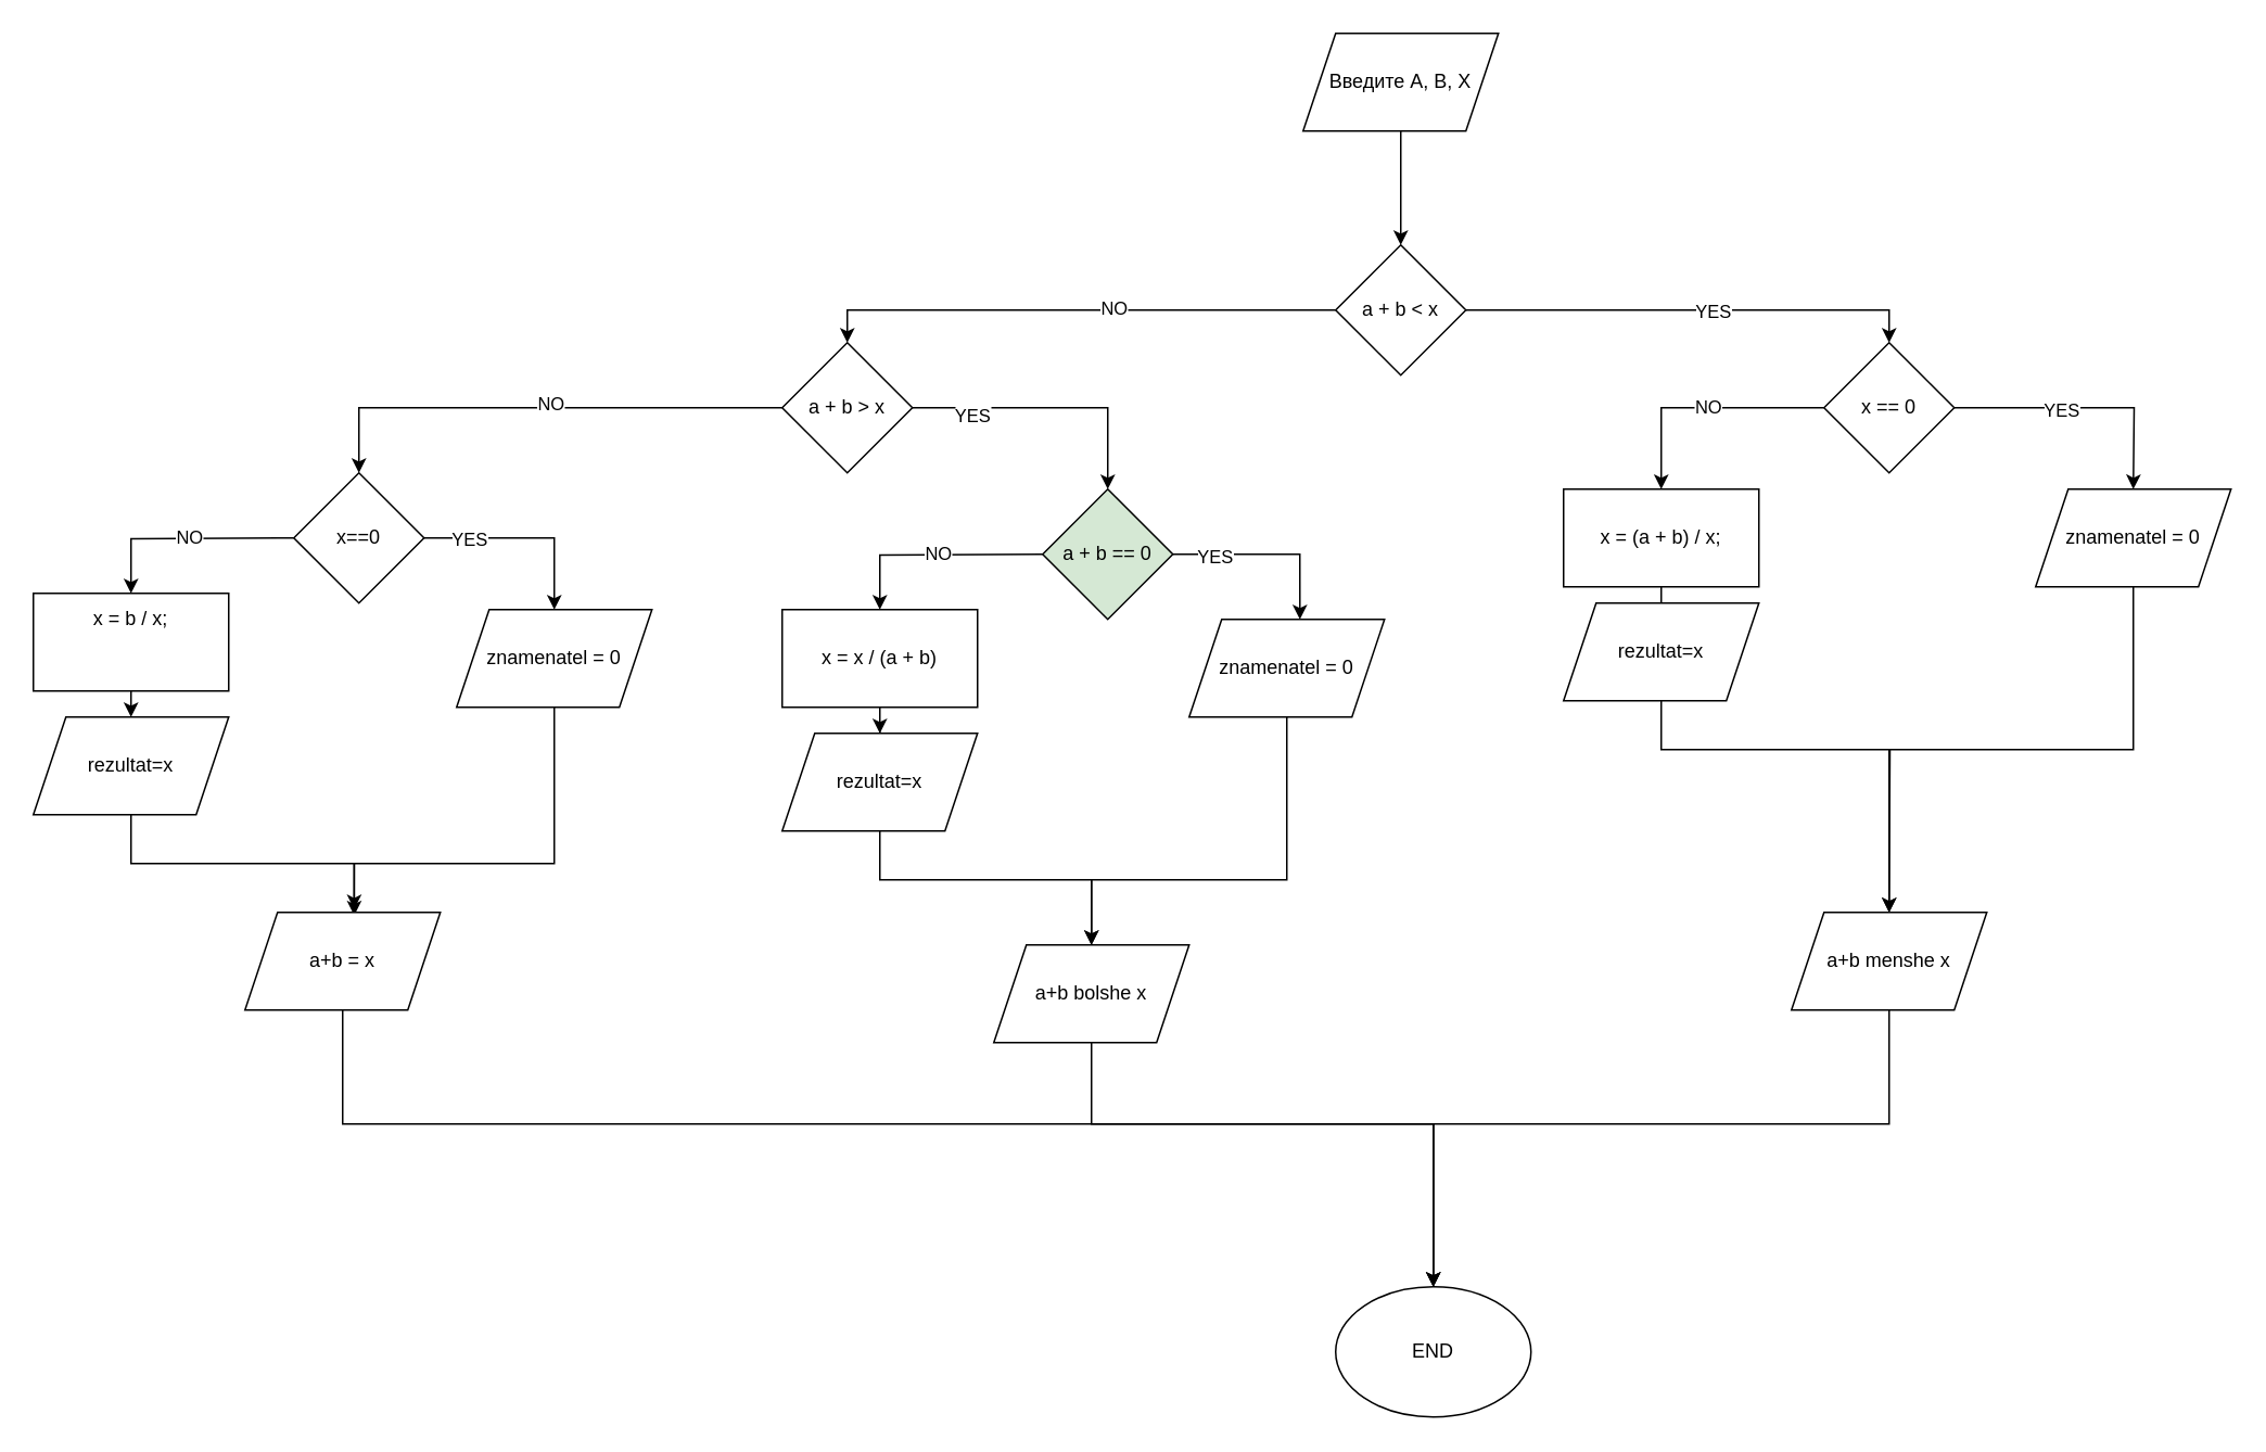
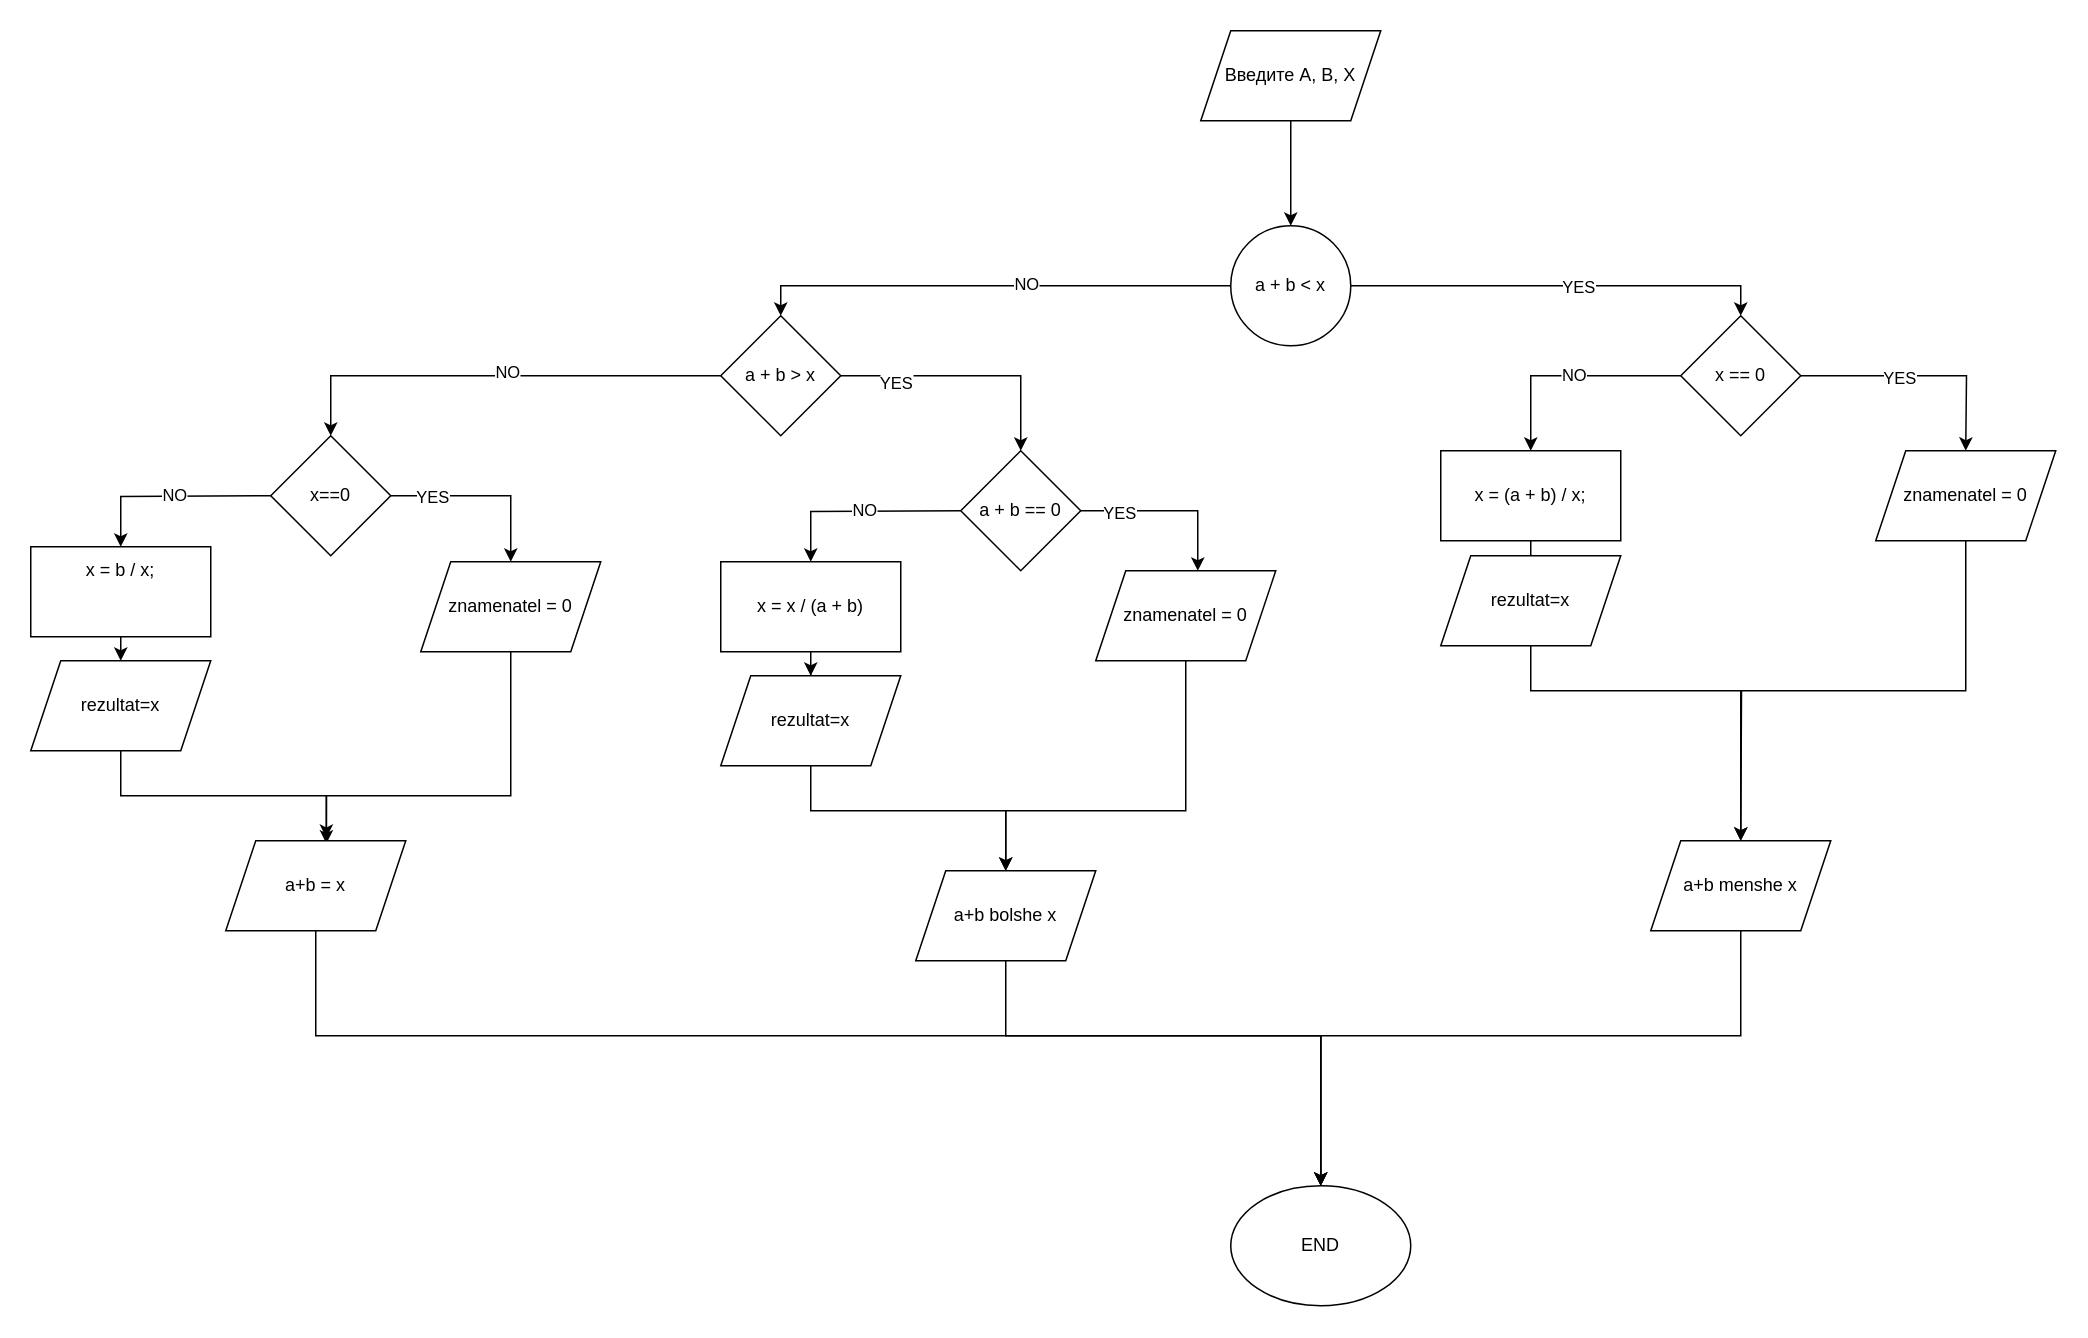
- <mxCell id="8" value="a + b &amp;lt; x" style="rhombus;whiteSpace=wrap;html=1;" vertex="1" parent="1"><mxGeometry x="820" y="150" width="80" height="80" as="geometry" /></mxCell>
+ <mxCell id="8" value="a + b &amp;lt; x" style="ellipse;whiteSpace=wrap;html=1;" vertex="1" parent="1"><mxGeometry x="820" y="150" width="80" height="80" as="geometry" /></mxCell>
- <mxCell id="29" value="a + b == 0" style="rhombus;whiteSpace=wrap;html=1;fillColor=#d5e8d4;" vertex="1" parent="1"><mxGeometry x="640" y="300" width="80" height="80" as="geometry" /></mxCell>
+ <mxCell id="29" value="a + b == 0" style="rhombus;whiteSpace=wrap;html=1;" vertex="1" parent="1"><mxGeometry x="640" y="300" width="80" height="80" as="geometry" /></mxCell>
